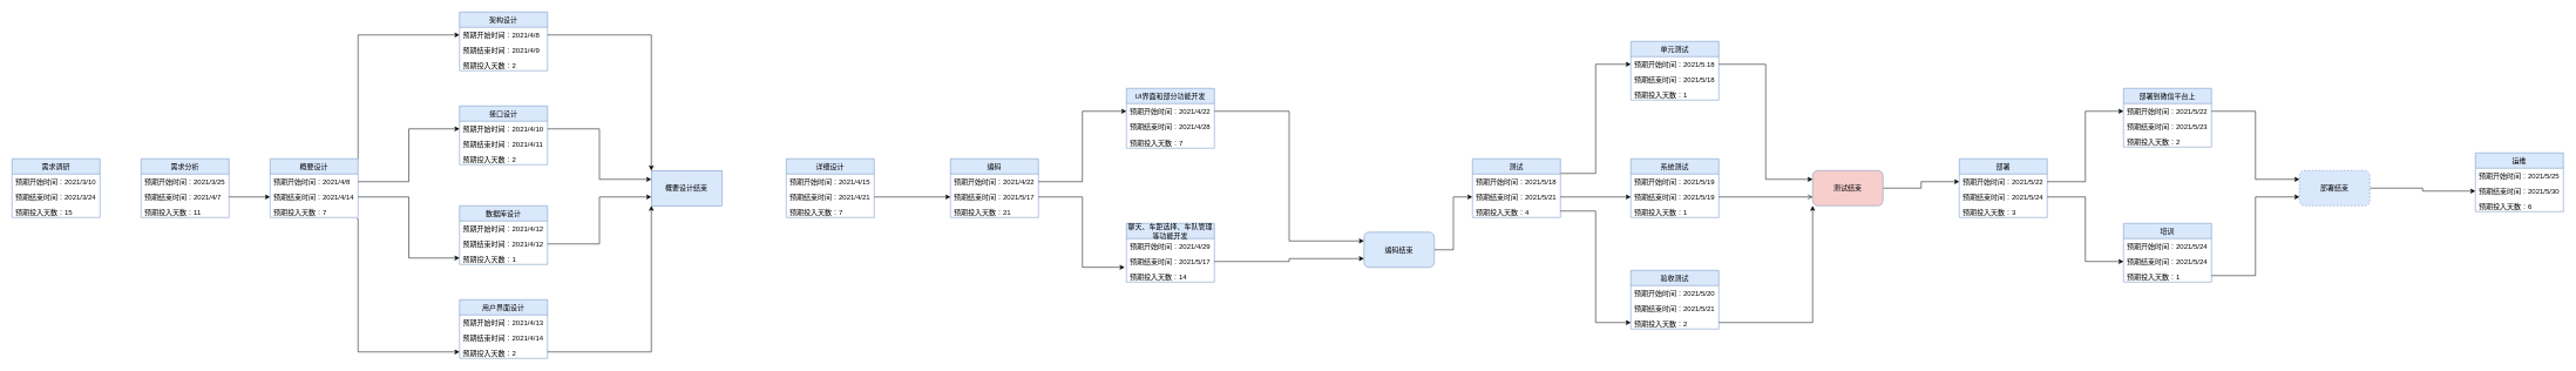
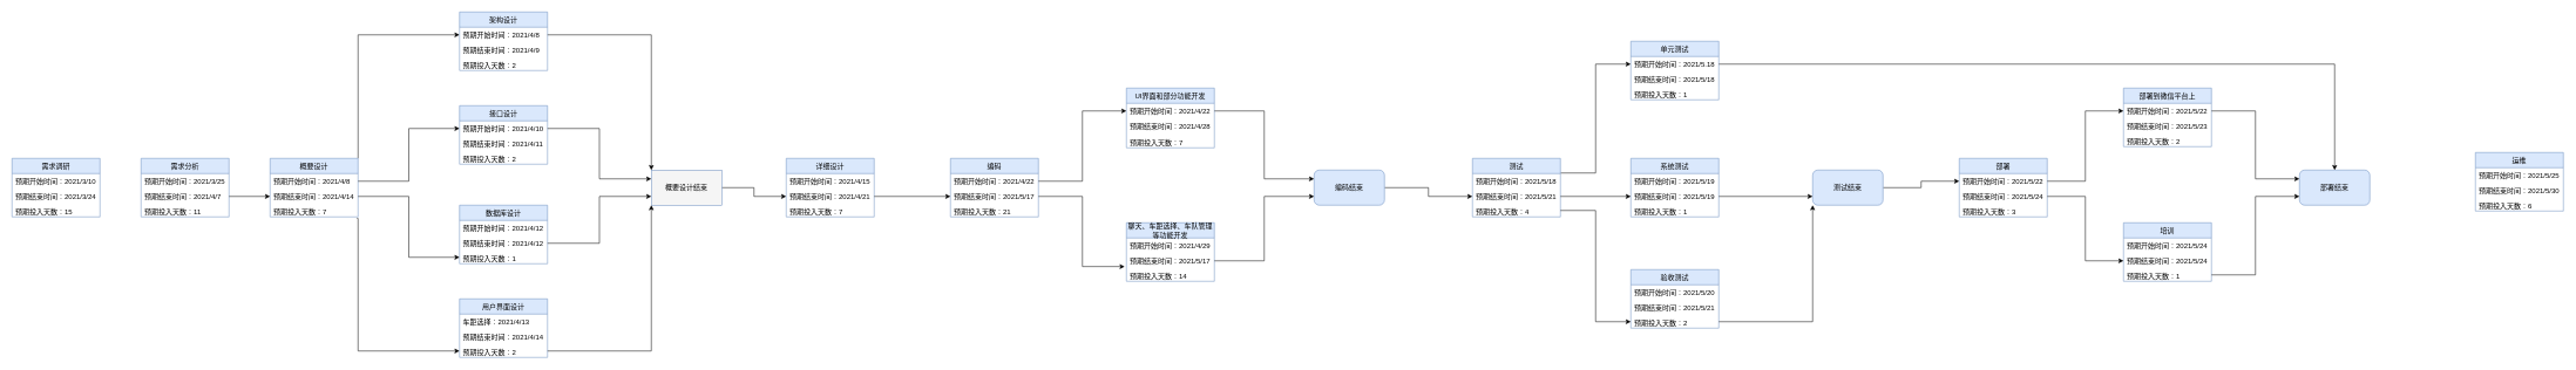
- <mxCell id="103" style="edgeStyle=orthogonalEdgeStyle;rounded=0;orthogonalLoop=1;jettySize=auto;html=1;exitX=1;exitY=0.5;exitDx=0;exitDy=0;entryX=0;entryY=0.25;entryDx=0;entryDy=0;" edge="1" parent="1" source="57" target="69"><mxGeometry relative="1" as="geometry" /></mxCell>
+ <mxCell id="103" style="edgeStyle=orthogonalEdgeStyle;rounded=0;orthogonalLoop=1;jettySize=auto;html=1;exitX=1;exitY=0.5;exitDx=0;exitDy=0;" edge="1" parent="1" source="57" target="83"><mxGeometry relative="1" as="geometry" /></mxCell>
- <mxCell id="32" value="概要设计结束" style="rounded=0;whiteSpace=wrap;html=1;fillColor=#dae8fc;strokeColor=#6c8ebf;" vertex="1" parent="1"><mxGeometry x="1110" y="290" width="120" height="60" as="geometry" /></mxCell>
+ <mxCell id="32" value="概要设计结束" style="rounded=0;whiteSpace=wrap;html=1;fillColor=#f5f5f5;strokeColor=#6c8ebf;" vertex="1" parent="1"><mxGeometry x="1110" y="290" width="120" height="60" as="geometry" /></mxCell>
- <mxCell id="69" value="测试结束" style="rounded=1;whiteSpace=wrap;html=1;fillColor=#f8cecc;strokeColor=#6c8ebf;" vertex="1" parent="1"><mxGeometry x="3090" y="290" width="120" height="60" as="geometry" /></mxCell>
+ <mxCell id="69" value="测试结束" style="rounded=1;whiteSpace=wrap;html=1;fillColor=#dae8fc;strokeColor=#6c8ebf;" vertex="1" parent="1"><mxGeometry x="3090" y="290" width="120" height="60" as="geometry" /></mxCell>
- <mxCell id="83" value="部署结束" style="rounded=1;whiteSpace=wrap;html=1;fillColor=#dae8fc;strokeColor=#6c8ebf;dashed=1;" vertex="1" parent="1"><mxGeometry x="3920" y="290" width="120" height="60" as="geometry" /></mxCell>
+ <mxCell id="83" value="部署结束" style="rounded=1;whiteSpace=wrap;html=1;fillColor=#dae8fc;strokeColor=#6c8ebf;" vertex="1" parent="1"><mxGeometry x="3920" y="290" width="120" height="60" as="geometry" /></mxCell>
- <mxCell id="82" style="edgeStyle=orthogonalEdgeStyle;rounded=0;orthogonalLoop=1;jettySize=auto;html=1;exitX=1;exitY=0.5;exitDx=0;exitDy=0;entryX=0;entryY=0.5;entryDx=0;entryDy=0;" edge="1" parent="1" source="83" target="86"><mxGeometry relative="1" as="geometry" /></mxCell>
+ <mxCell id="31" style="edgeStyle=orthogonalEdgeStyle;rounded=0;orthogonalLoop=1;jettySize=auto;html=1;exitX=1;exitY=0.5;exitDx=0;exitDy=0;entryX=0;entryY=0.5;entryDx=0;entryDy=0;" edge="1" parent="1" source="32" target="35"><mxGeometry relative="1" as="geometry" /></mxCell>
- <mxCell id="104" style="edgeStyle=orthogonalEdgeStyle;rounded=0;orthogonalLoop=1;jettySize=auto;html=1;exitX=1;exitY=0.5;exitDx=0;exitDy=0;entryX=0;entryY=0.75;entryDx=0;entryDy=0;endArrow=open;" edge="1" parent="1" source="62" target="69"><mxGeometry relative="1" as="geometry" /></mxCell>
+ <mxCell id="104" style="edgeStyle=orthogonalEdgeStyle;rounded=0;orthogonalLoop=1;jettySize=auto;html=1;exitX=1;exitY=0.5;exitDx=0;exitDy=0;entryX=0;entryY=0.75;entryDx=0;entryDy=0;" edge="1" parent="1" source="62" target="69"><mxGeometry relative="1" as="geometry" /></mxCell>
- <mxCell id="50" value="编码结束" style="rounded=1;whiteSpace=wrap;html=1;fillColor=#dae8fc;strokeColor=#6c8ebf;" vertex="1" parent="1"><mxGeometry x="2325" y="395" width="120" height="60" as="geometry" /></mxCell>
+ <mxCell id="50" value="编码结束" style="rounded=1;whiteSpace=wrap;html=1;fillColor=#dae8fc;strokeColor=#6c8ebf;" vertex="1" parent="1"><mxGeometry x="2240" y="290" width="120" height="60" as="geometry" /></mxCell>
- <mxCell id="28" value="预期开始时间：2021/4/13" style="text;strokeColor=none;fillColor=none;align=left;verticalAlign=top;spacingLeft=4;spacingRight=4;overflow=hidden;rotatable=0;points=[[0,0.5],[1,0.5]];portConstraint=eastwest;" vertex="1" parent="27"><mxGeometry y="26" width="150" height="26" as="geometry" /></mxCell>
+ <mxCell id="28" value="车距选择：2021/4/13" style="text;strokeColor=none;fillColor=none;align=left;verticalAlign=top;spacingLeft=4;spacingRight=4;overflow=hidden;rotatable=0;points=[[0,0.5],[1,0.5]];portConstraint=eastwest;" vertex="1" parent="27"><mxGeometry y="26" width="150" height="26" as="geometry" /></mxCell>
